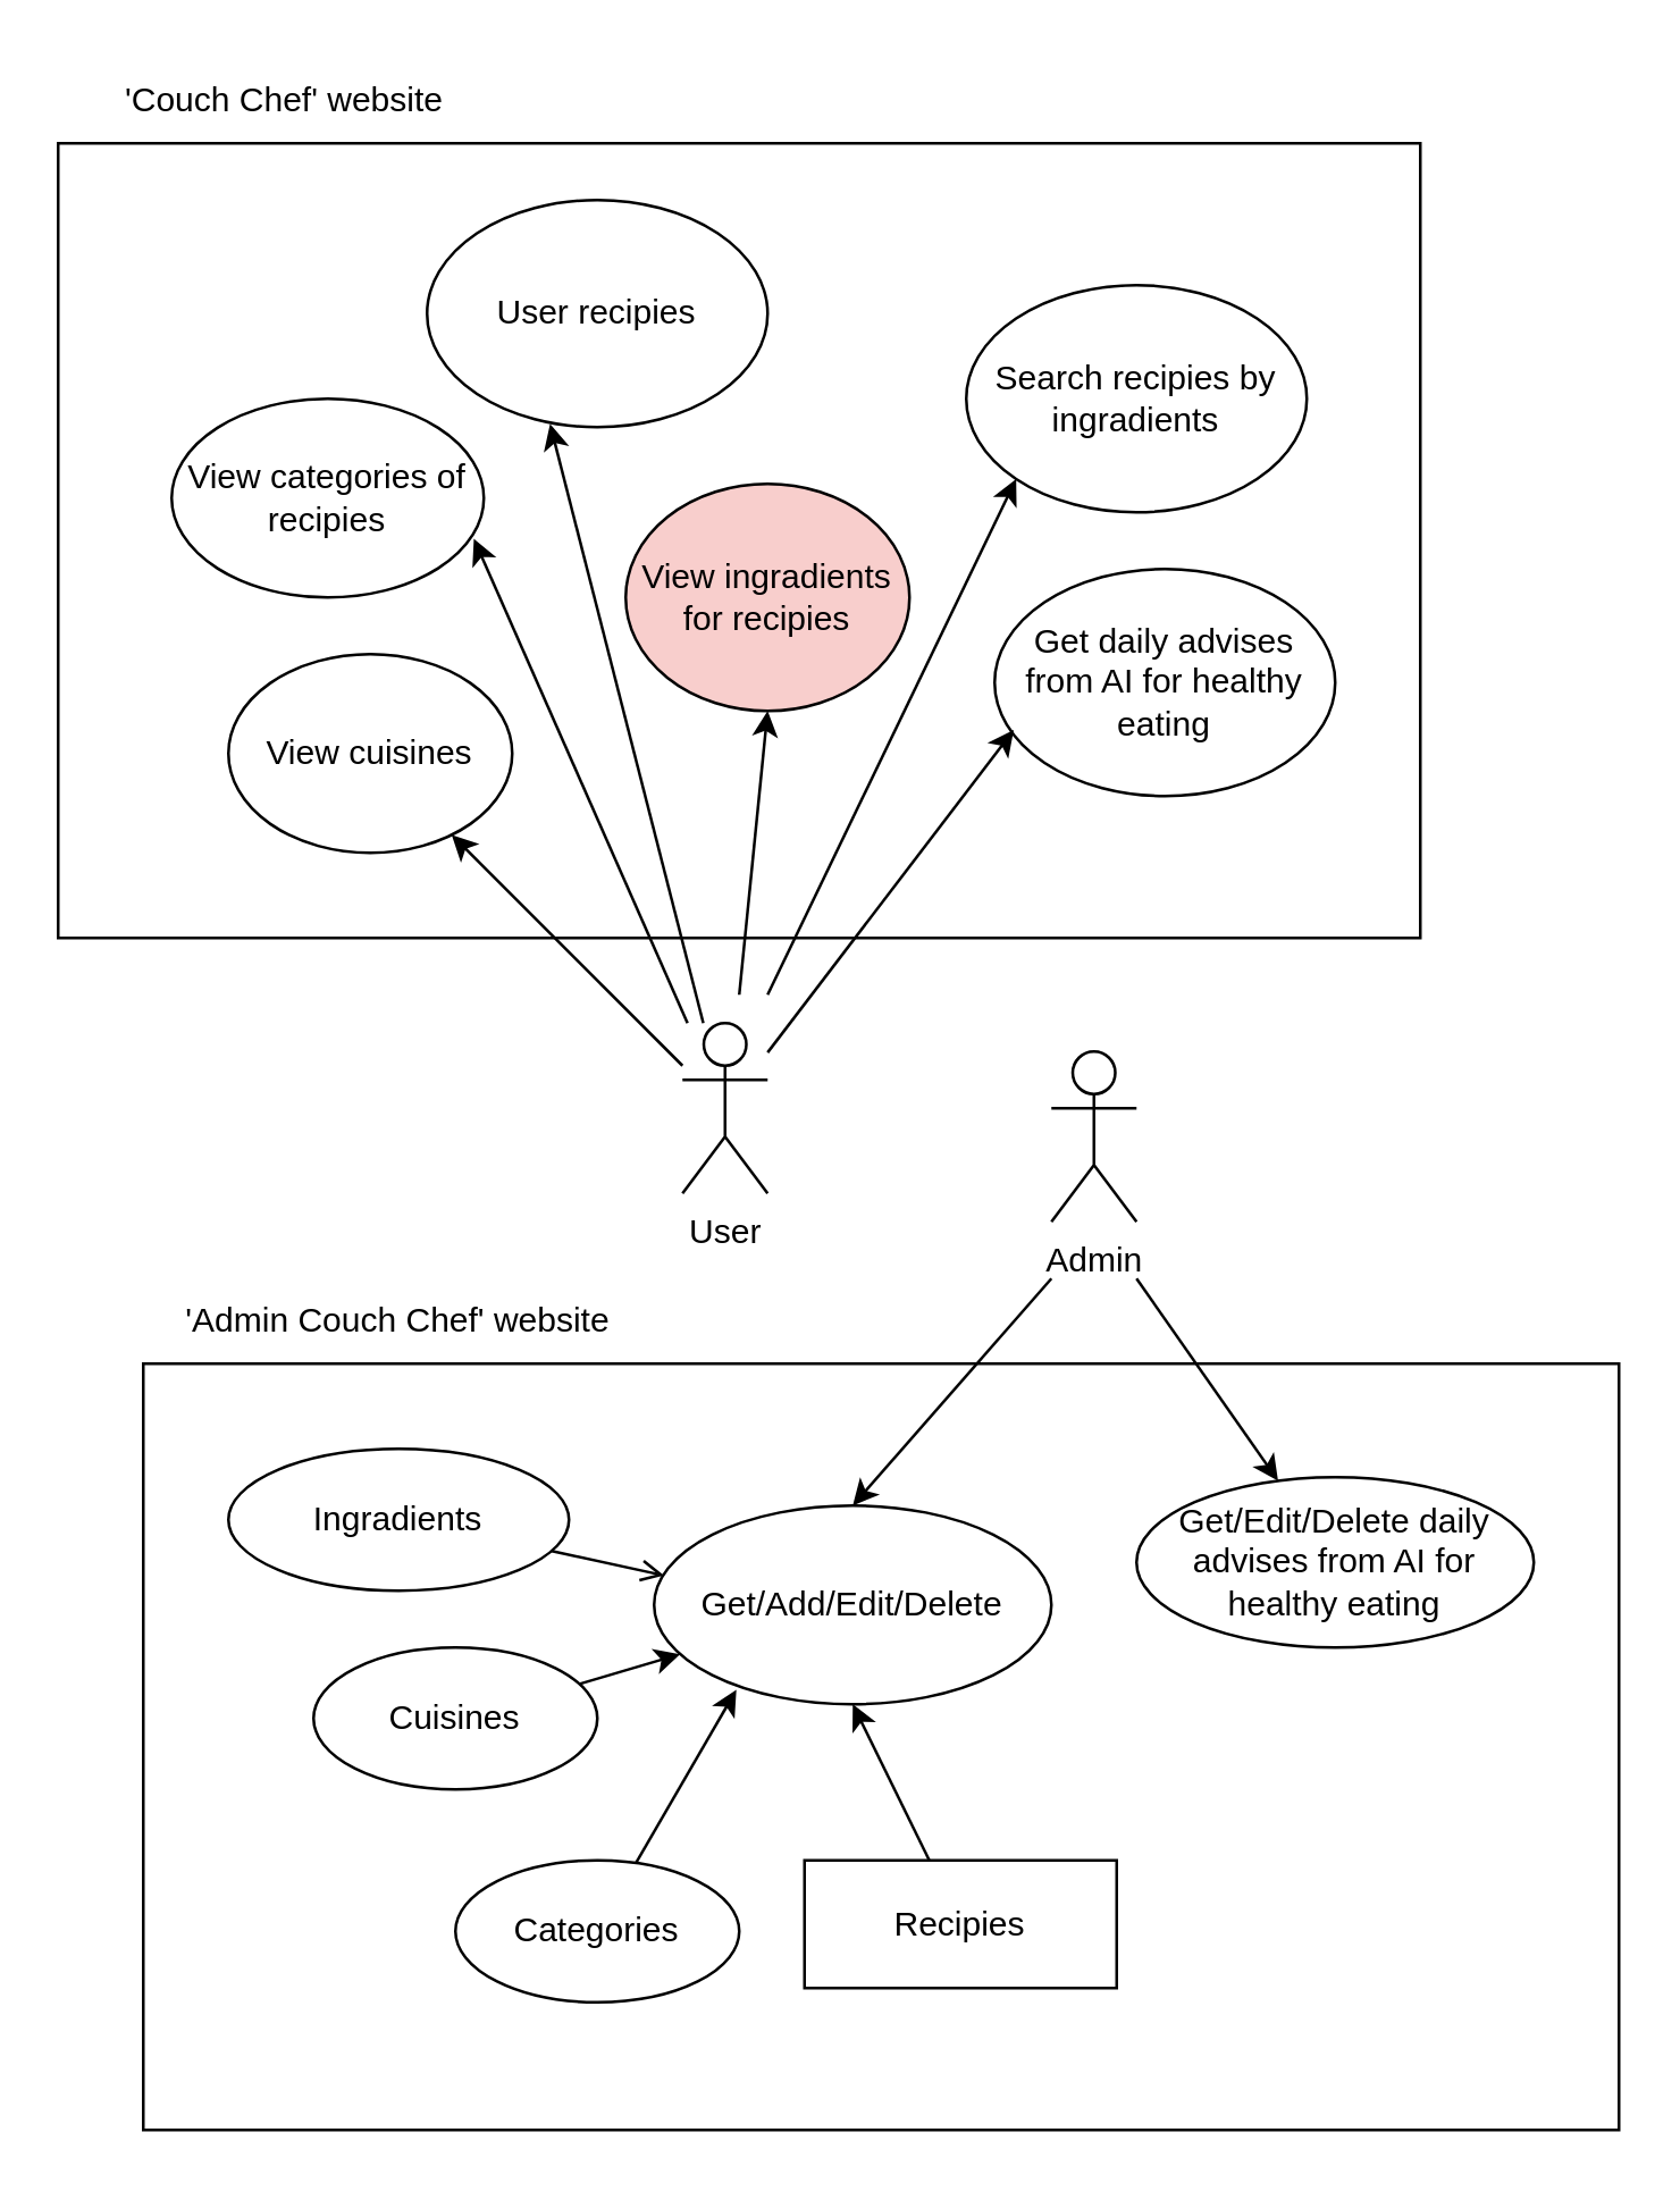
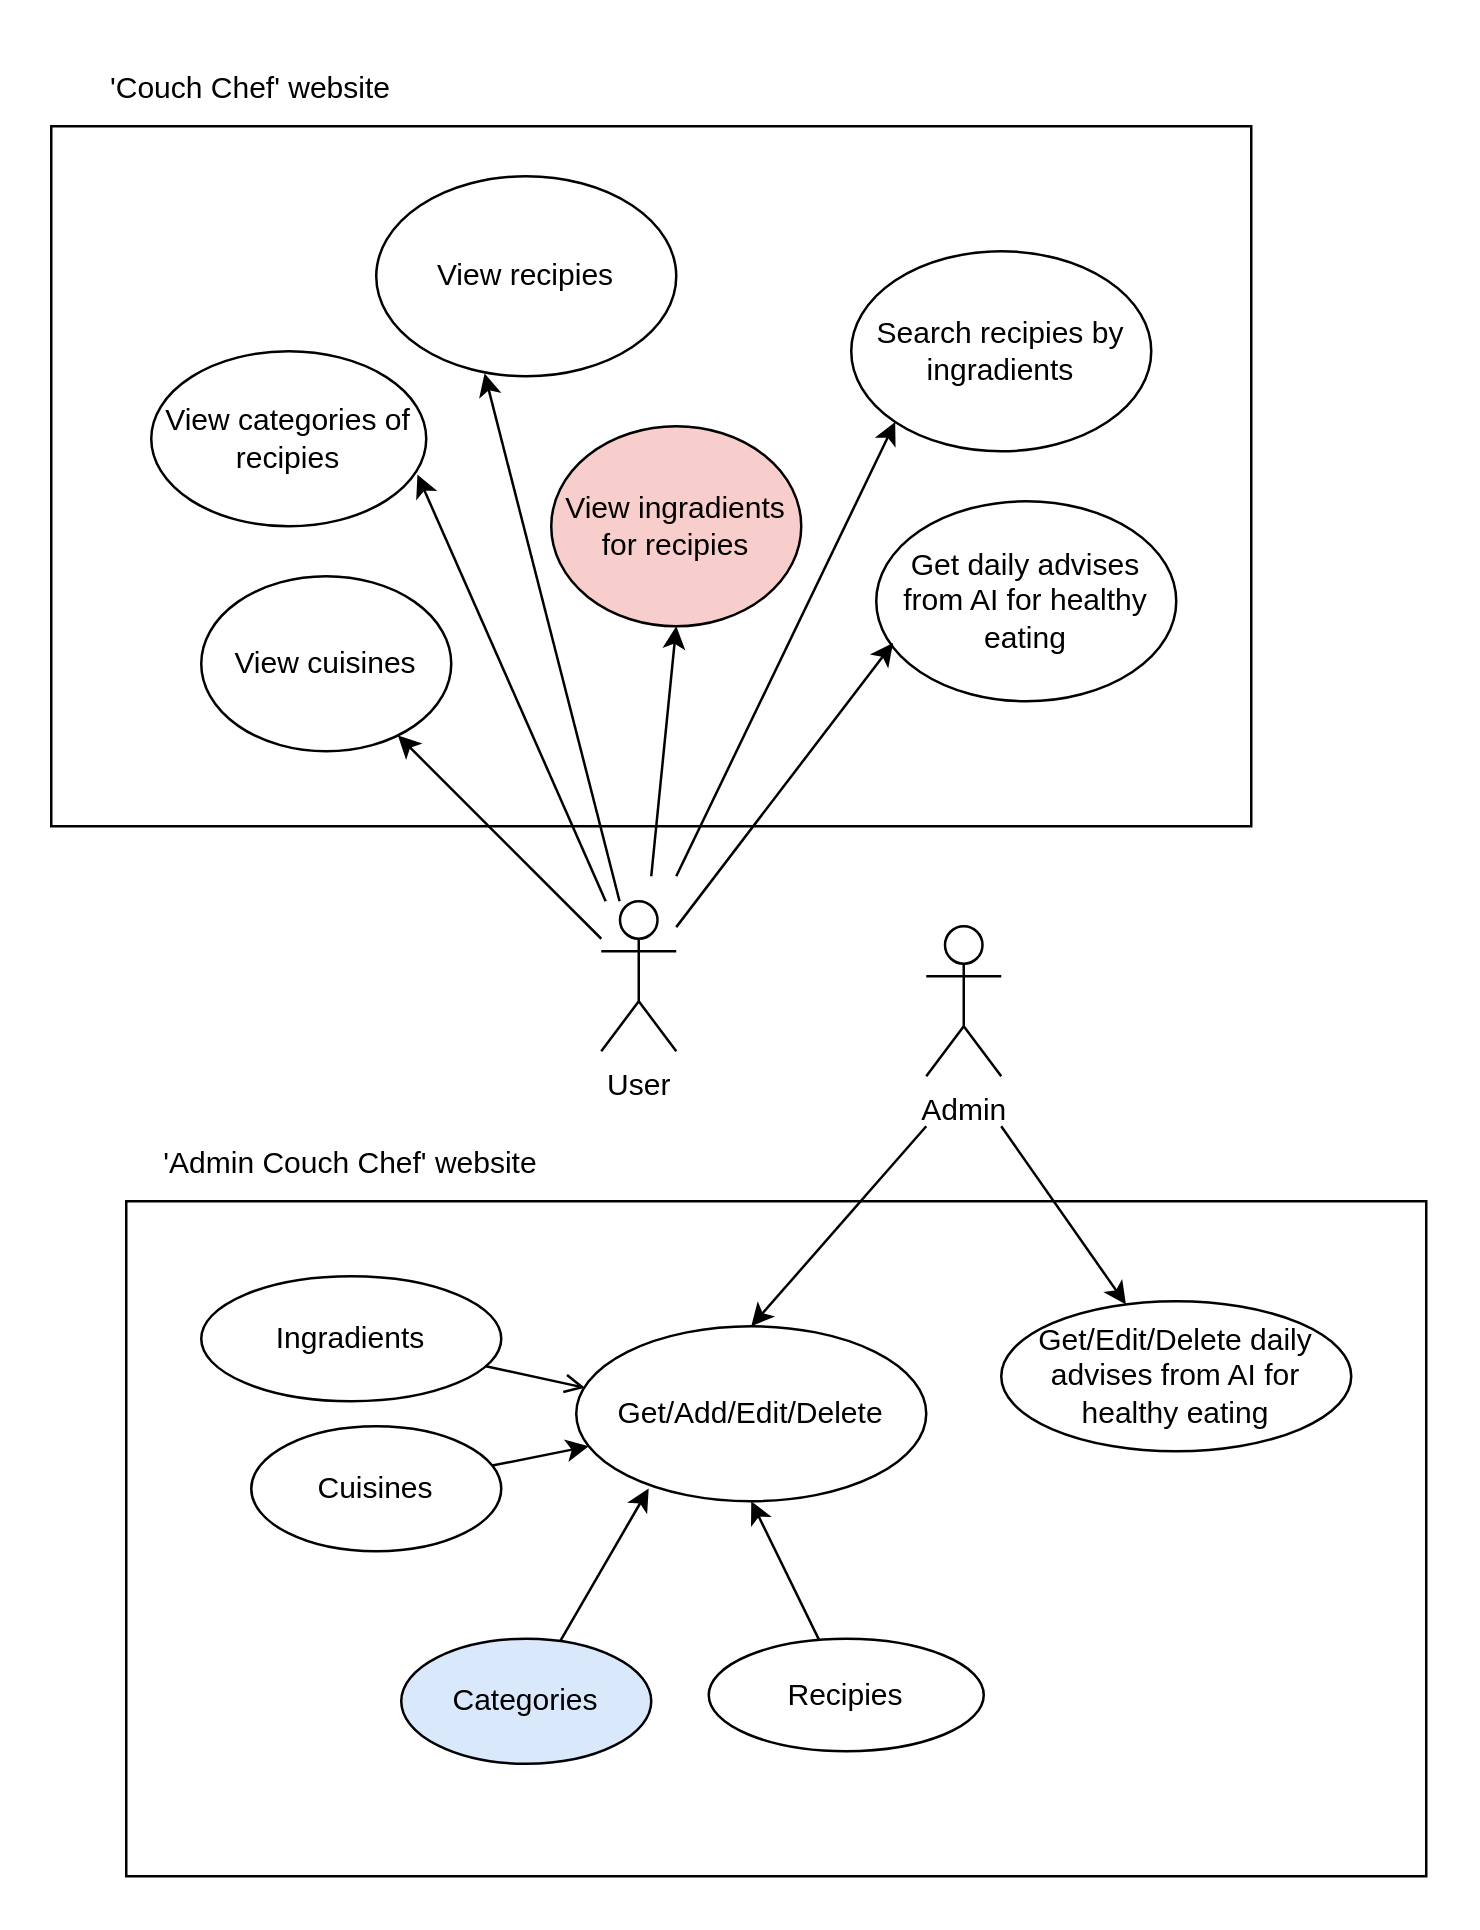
- <mxCell id="11" value="User recipies" style="ellipse;whiteSpace=wrap;html=1;" vertex="1" parent="1"><mxGeometry x="150" y="70" width="120" height="80" as="geometry" /></mxCell>
+ <mxCell id="11" value="View recipies" style="ellipse;whiteSpace=wrap;html=1;" vertex="1" parent="1"><mxGeometry x="150" y="70" width="120" height="80" as="geometry" /></mxCell>
- <mxCell id="24" value="Cuisines" style="ellipse;whiteSpace=wrap;html=1;" vertex="1" parent="1"><mxGeometry x="110" y="580" width="100" height="50" as="geometry" /></mxCell>
+ <mxCell id="24" value="Cuisines" style="ellipse;whiteSpace=wrap;html=1;" vertex="1" parent="1"><mxGeometry x="100" y="570" width="100" height="50" as="geometry" /></mxCell>
- <mxCell id="28" value="Recipies" style="whiteSpace=wrap;html=1;rounded=0;" vertex="1" parent="1"><mxGeometry x="283" y="655" width="110" height="45" as="geometry" /></mxCell>
+ <mxCell id="28" value="Recipies" style="ellipse;whiteSpace=wrap;html=1;" vertex="1" parent="1"><mxGeometry x="283" y="655" width="110" height="45" as="geometry" /></mxCell>
- <mxCell id="26" value="Categories" style="ellipse;whiteSpace=wrap;html=1;" vertex="1" parent="1"><mxGeometry x="160" y="655" width="100" height="50" as="geometry" /></mxCell>
+ <mxCell id="26" value="Categories" style="ellipse;whiteSpace=wrap;html=1;fillColor=#dae8fc;" vertex="1" parent="1"><mxGeometry x="160" y="655" width="100" height="50" as="geometry" /></mxCell>
